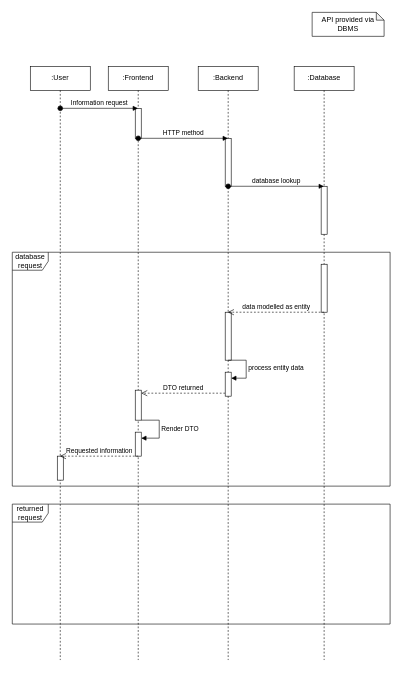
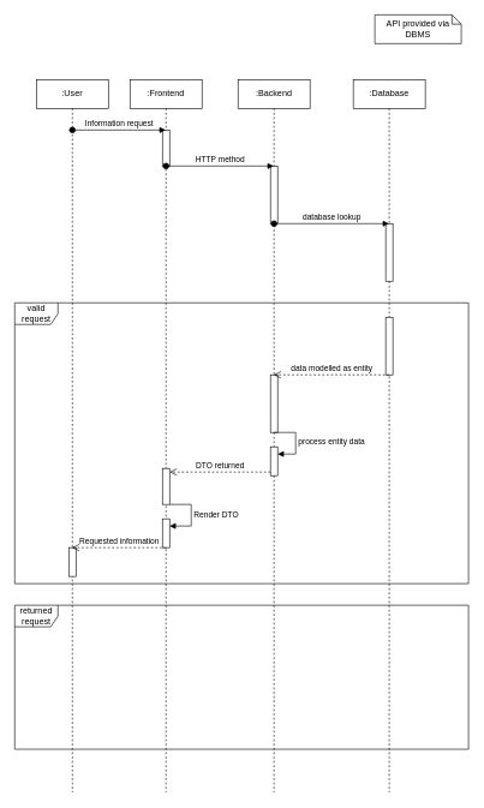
- <mxCell id="14" value="database request" style="shape=umlFrame;whiteSpace=wrap;html=1;pointerEvents=0;" vertex="1" parent="1"><mxGeometry x="20" y="420" width="630" height="390" as="geometry" /></mxCell>
+ <mxCell id="14" value="valid request" style="shape=umlFrame;whiteSpace=wrap;html=1;pointerEvents=0;" vertex="1" parent="1"><mxGeometry x="20" y="420" width="630" height="390" as="geometry" /></mxCell>
